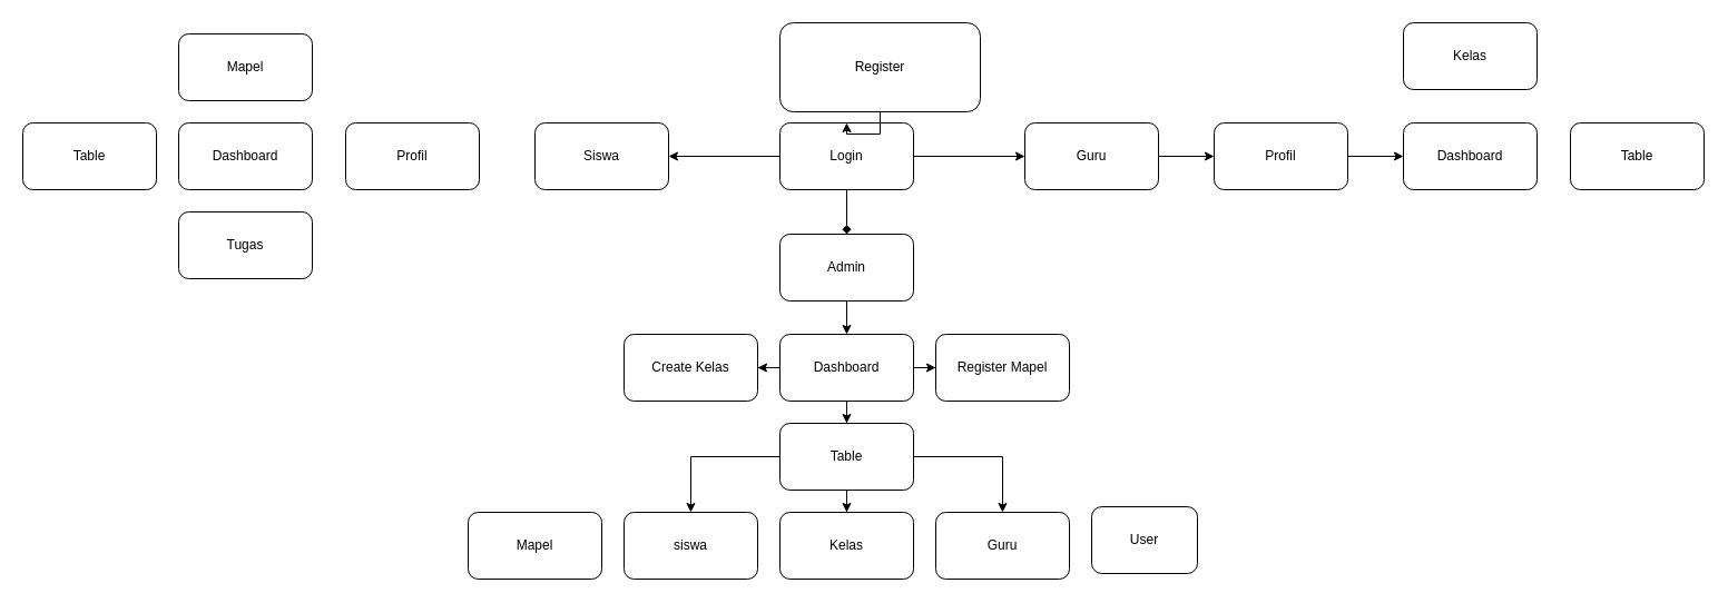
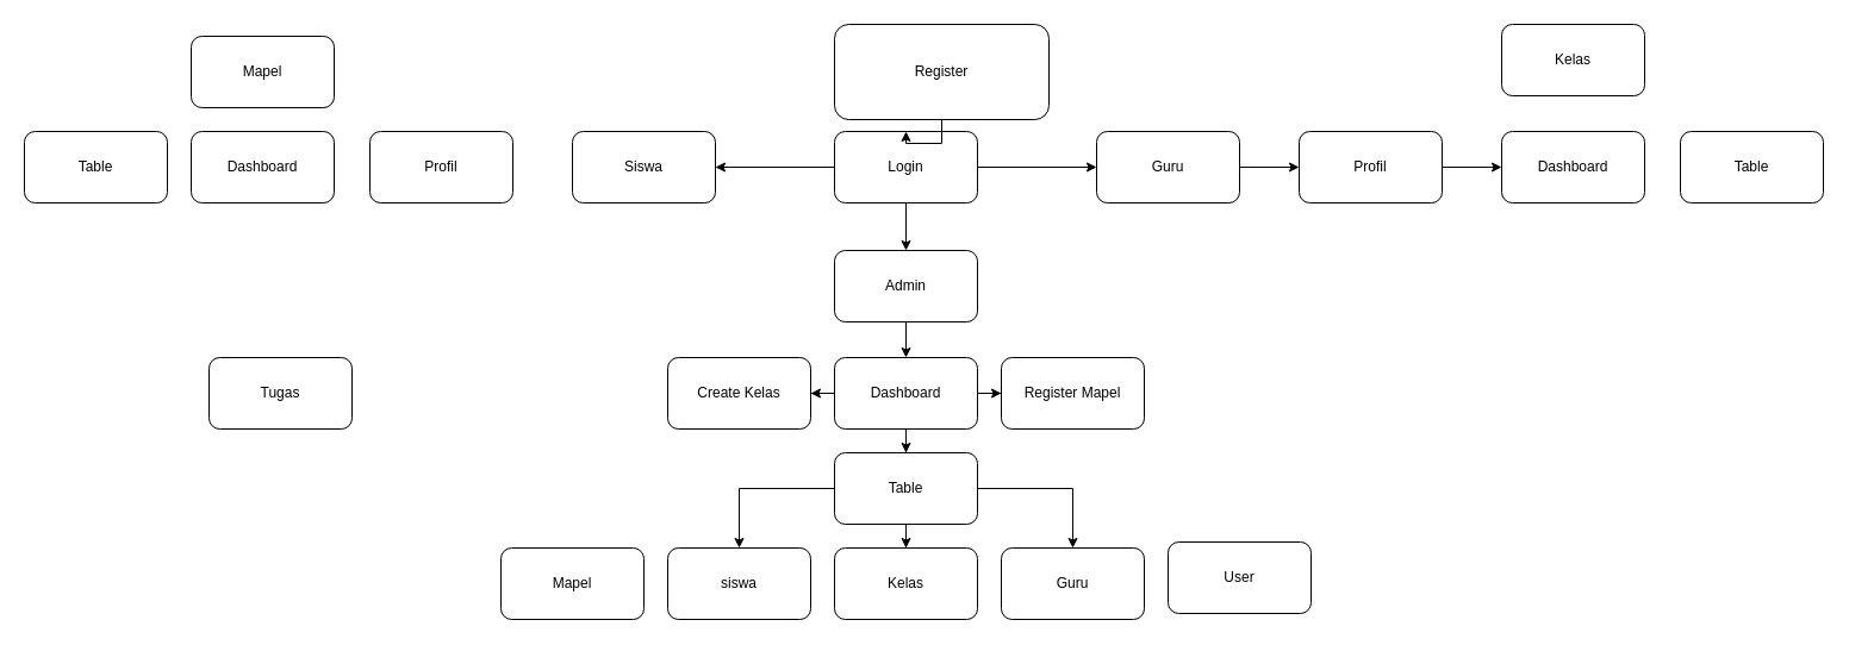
- <mxCell id="5" style="edgeStyle=orthogonalEdgeStyle;rounded=0;orthogonalLoop=1;jettySize=auto;html=1;endArrow=diamond;" edge="1" parent="1" source="6" target="10"><mxGeometry relative="1" as="geometry" /></mxCell>
+ <mxCell id="5" style="edgeStyle=orthogonalEdgeStyle;rounded=0;orthogonalLoop=1;jettySize=auto;html=1;" edge="1" parent="1" source="6" target="10"><mxGeometry relative="1" as="geometry" /></mxCell>
- <mxCell id="37" value="Tugas" style="rounded=1;whiteSpace=wrap;html=1;" vertex="1" parent="1"><mxGeometry x="160" y="190" width="120" height="60" as="geometry" /></mxCell>
+ <mxCell id="37" value="Tugas" style="rounded=1;whiteSpace=wrap;html=1;" vertex="1" parent="1"><mxGeometry x="175" y="300" width="120" height="60" as="geometry" /></mxCell>
- <mxCell id="31" value="User" style="rounded=1;whiteSpace=wrap;html=1;" vertex="1" parent="1"><mxGeometry x="980" y="455" width="95" height="60" as="geometry" /></mxCell>
+ <mxCell id="31" value="User" style="rounded=1;whiteSpace=wrap;html=1;" vertex="1" parent="1"><mxGeometry x="980" y="455" width="120" height="60" as="geometry" /></mxCell>
